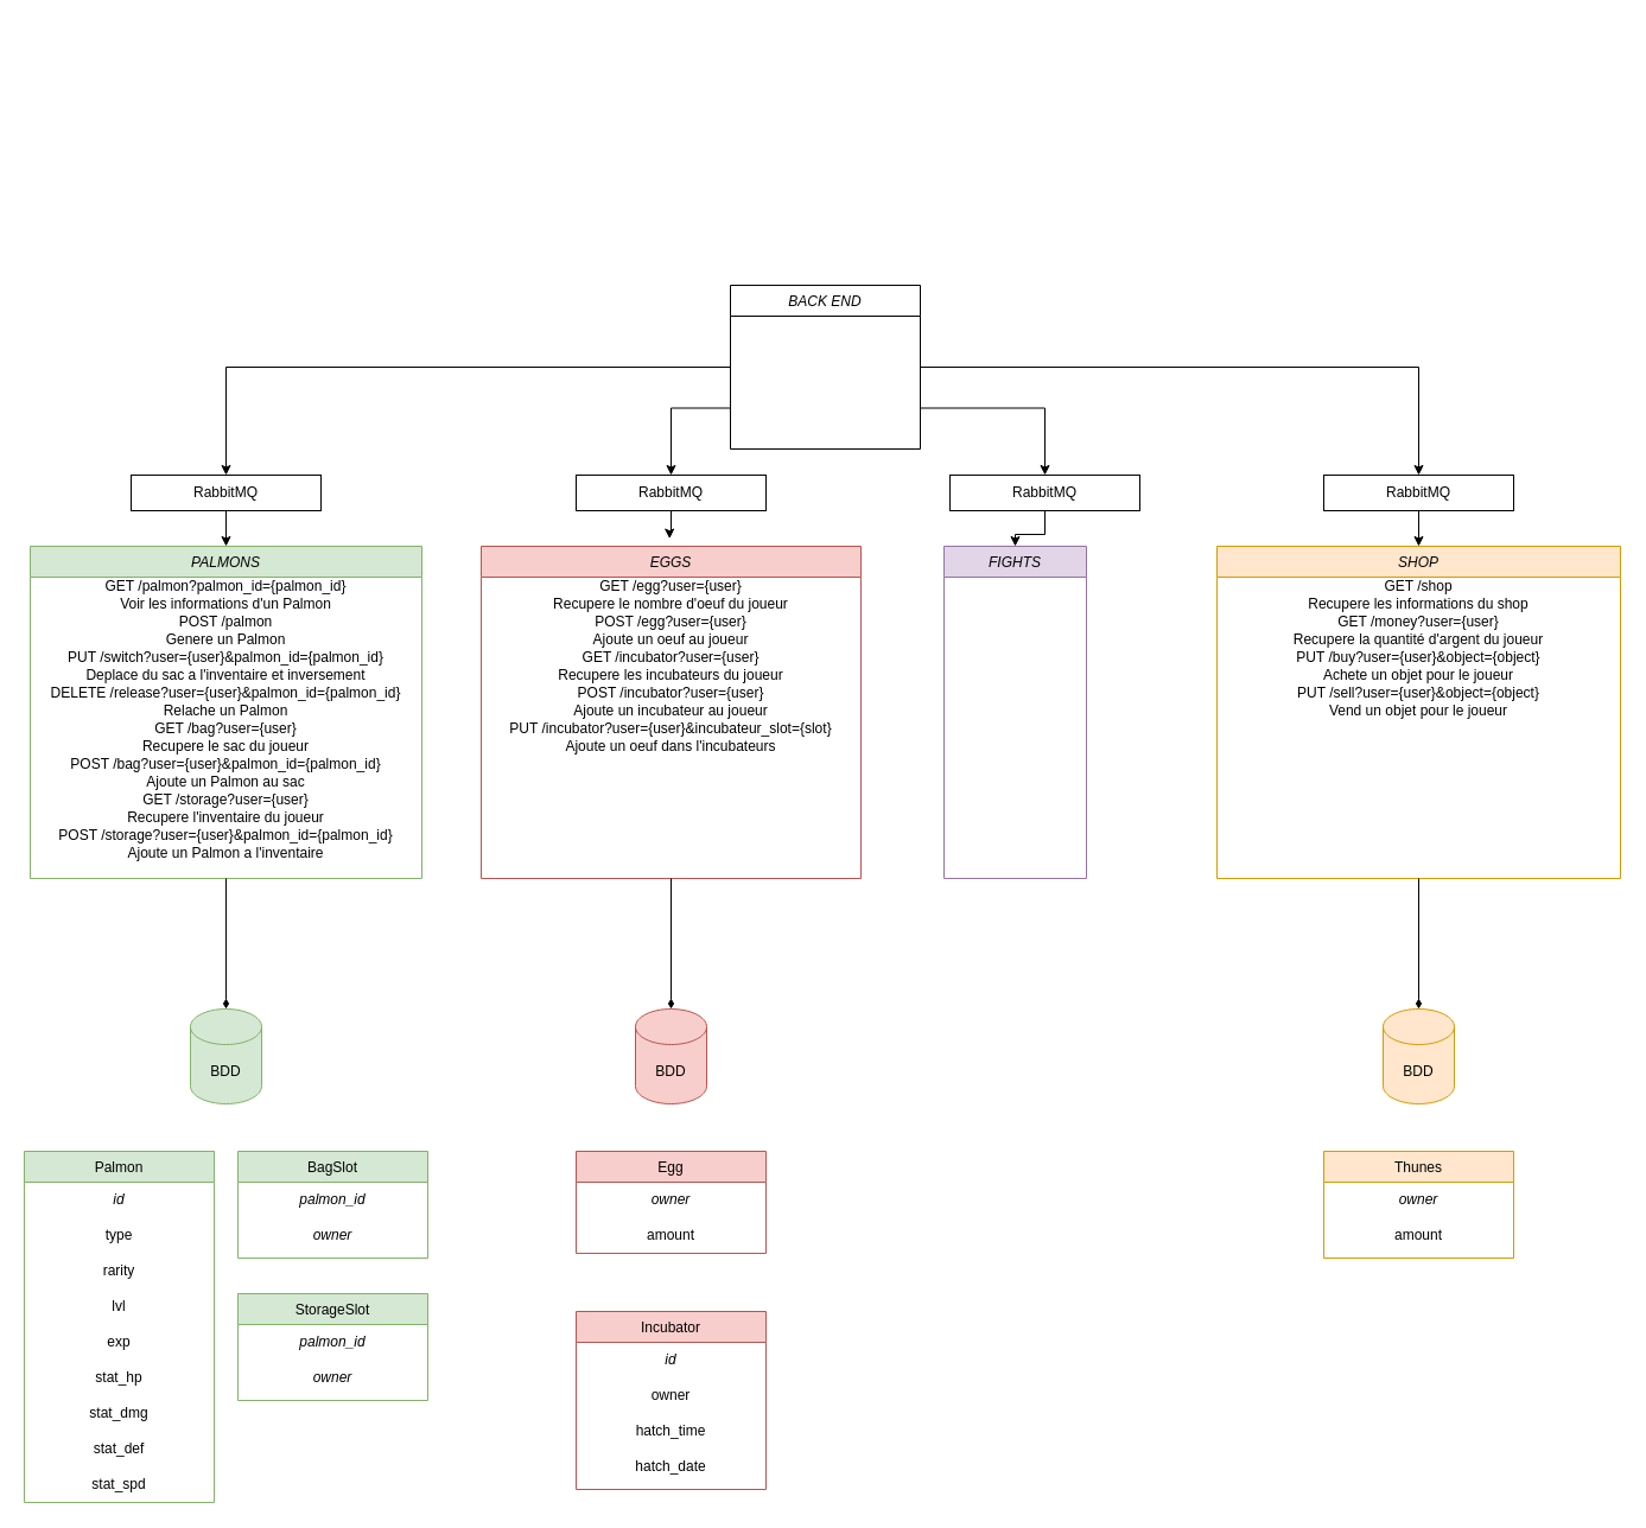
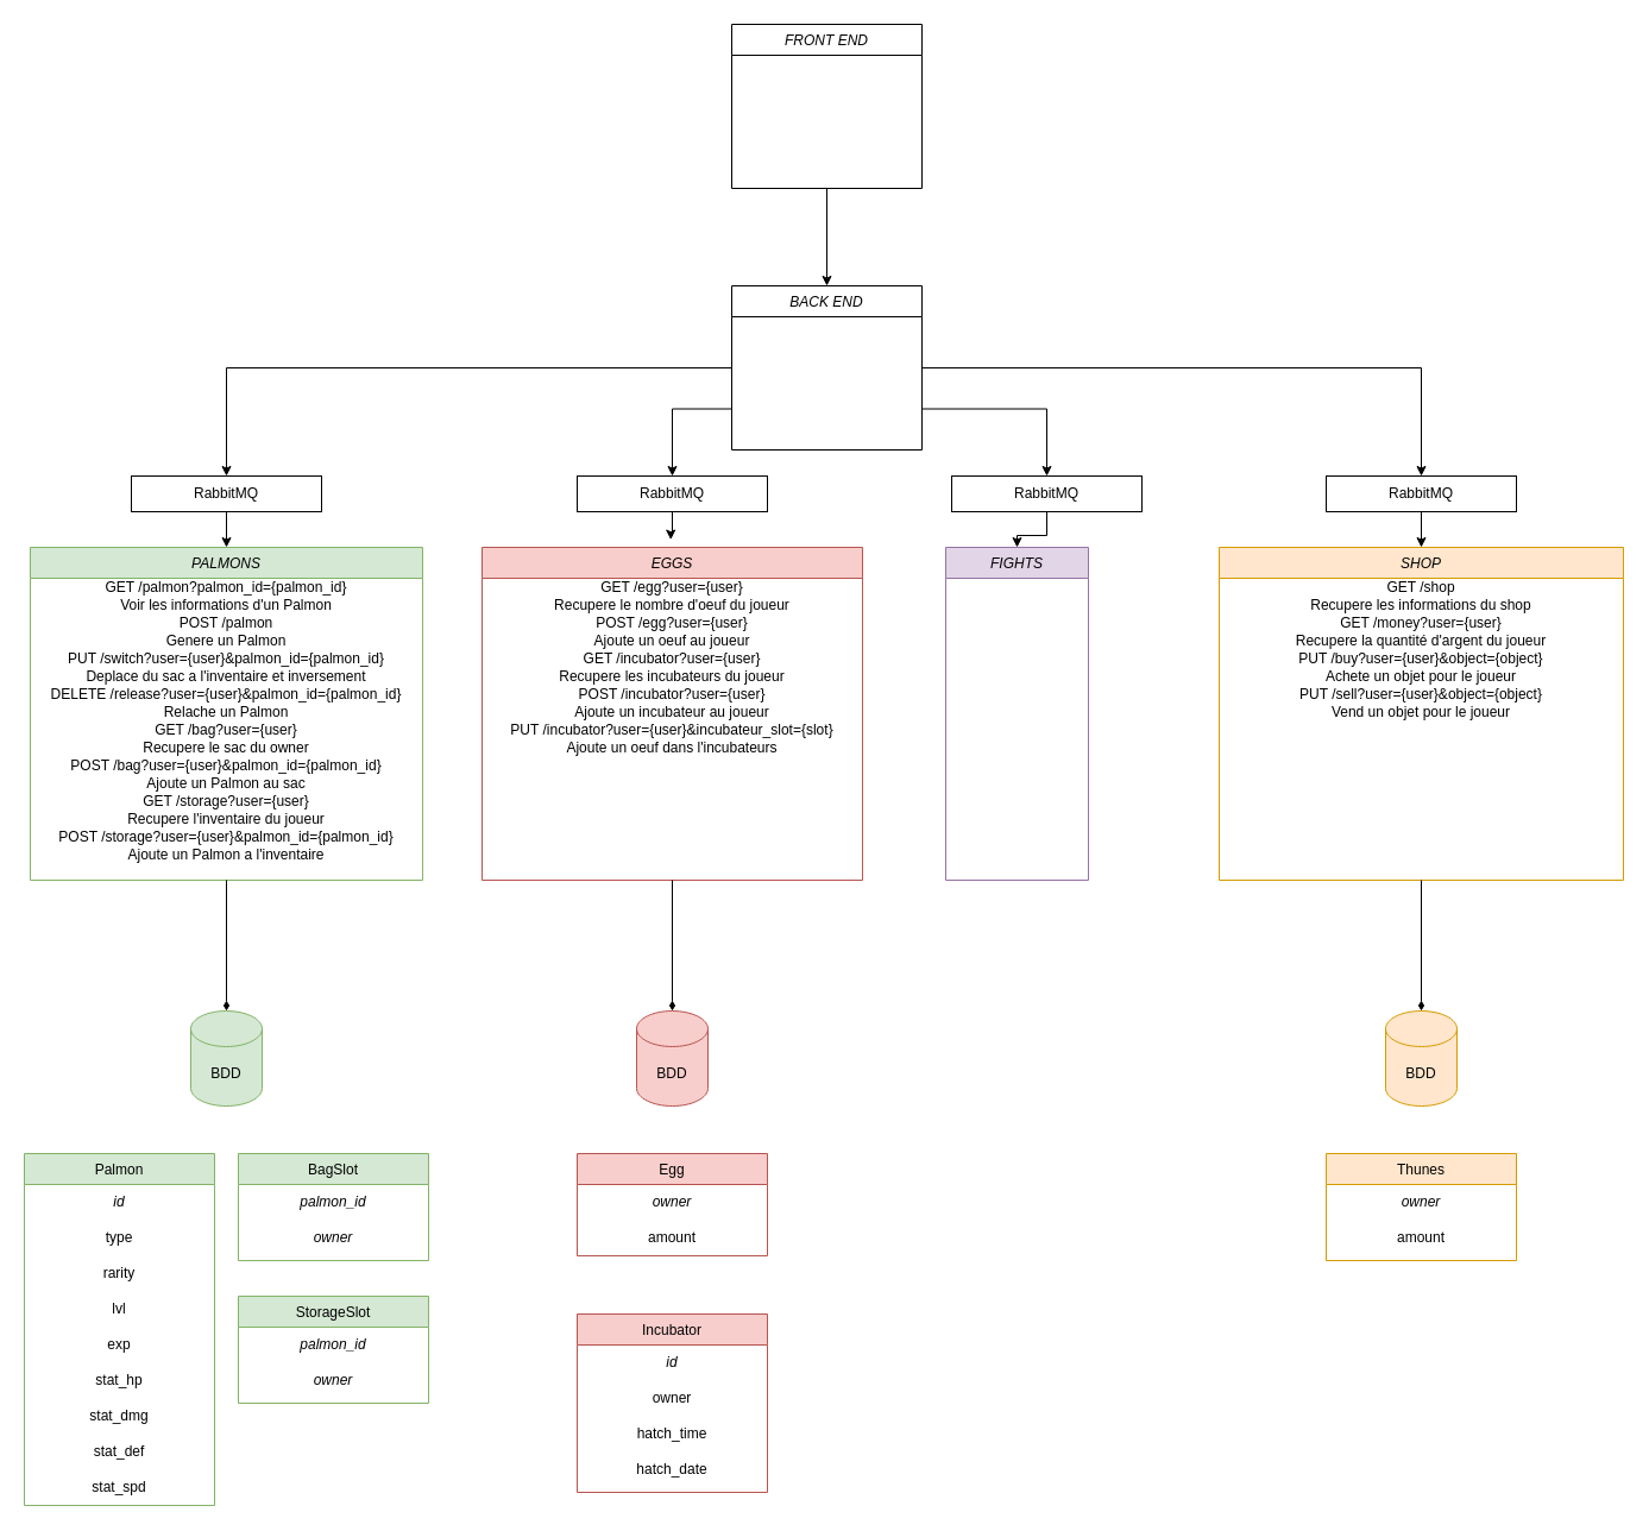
+ <mxCell id="29" value="FRONT END" style="swimlane;fontStyle=2;align=center;verticalAlign=top;childLayout=stackLayout;horizontal=1;startSize=26;horizontalStack=0;resizeParent=1;resizeLast=0;collapsible=1;marginBottom=0;rounded=0;shadow=0;strokeWidth=1;" parent="1" vertex="1"><mxGeometry x="615" y="20" width="160" height="138" as="geometry"><mxRectangle x="230" y="140" width="160" height="26" as="alternateBounds" /></mxGeometry></mxCell>
+ <mxCell id="28" style="edgeStyle=orthogonalEdgeStyle;rounded=0;orthogonalLoop=1;jettySize=auto;html=1;exitX=0.5;exitY=1;exitDx=0;exitDy=0;" edge="1" parent="1" source="29" target="6"><mxGeometry relative="1" as="geometry" /></mxCell>
- <mxCell id="24" value="&lt;div&gt;GET /bag?user={user}&lt;/div&gt;&lt;div&gt;Recupere le sac du joueur&lt;br&gt;&lt;/div&gt;" style="text;html=1;strokeColor=none;fillColor=none;align=center;verticalAlign=middle;whiteSpace=wrap;rounded=0;" vertex="1" parent="19"><mxGeometry y="146" width="330" height="30" as="geometry" /></mxCell>
+ <mxCell id="24" value="&lt;div&gt;GET /bag?user={user}&lt;/div&gt;&lt;div&gt;Recupere le sac du owner&lt;br&gt;&lt;/div&gt;" style="text;html=1;strokeColor=none;fillColor=none;align=center;verticalAlign=middle;whiteSpace=wrap;rounded=0;" vertex="1" parent="19"><mxGeometry y="146" width="330" height="30" as="geometry" /></mxCell>
